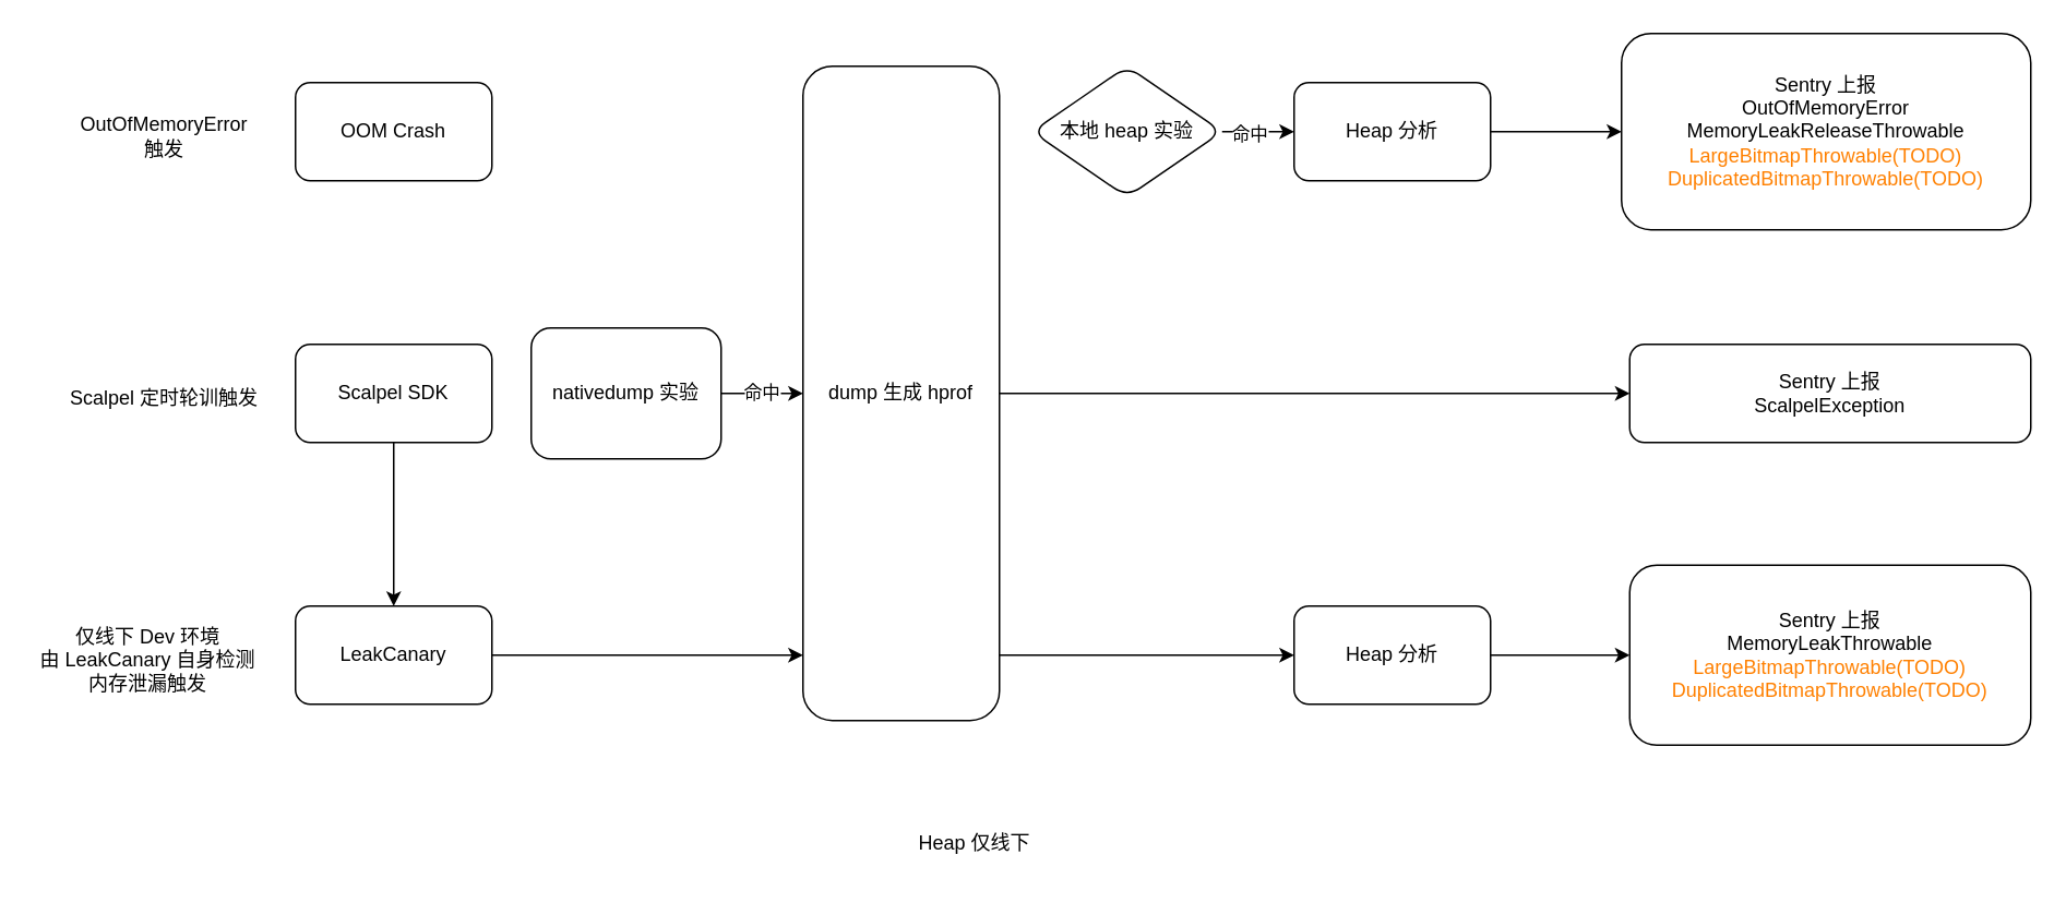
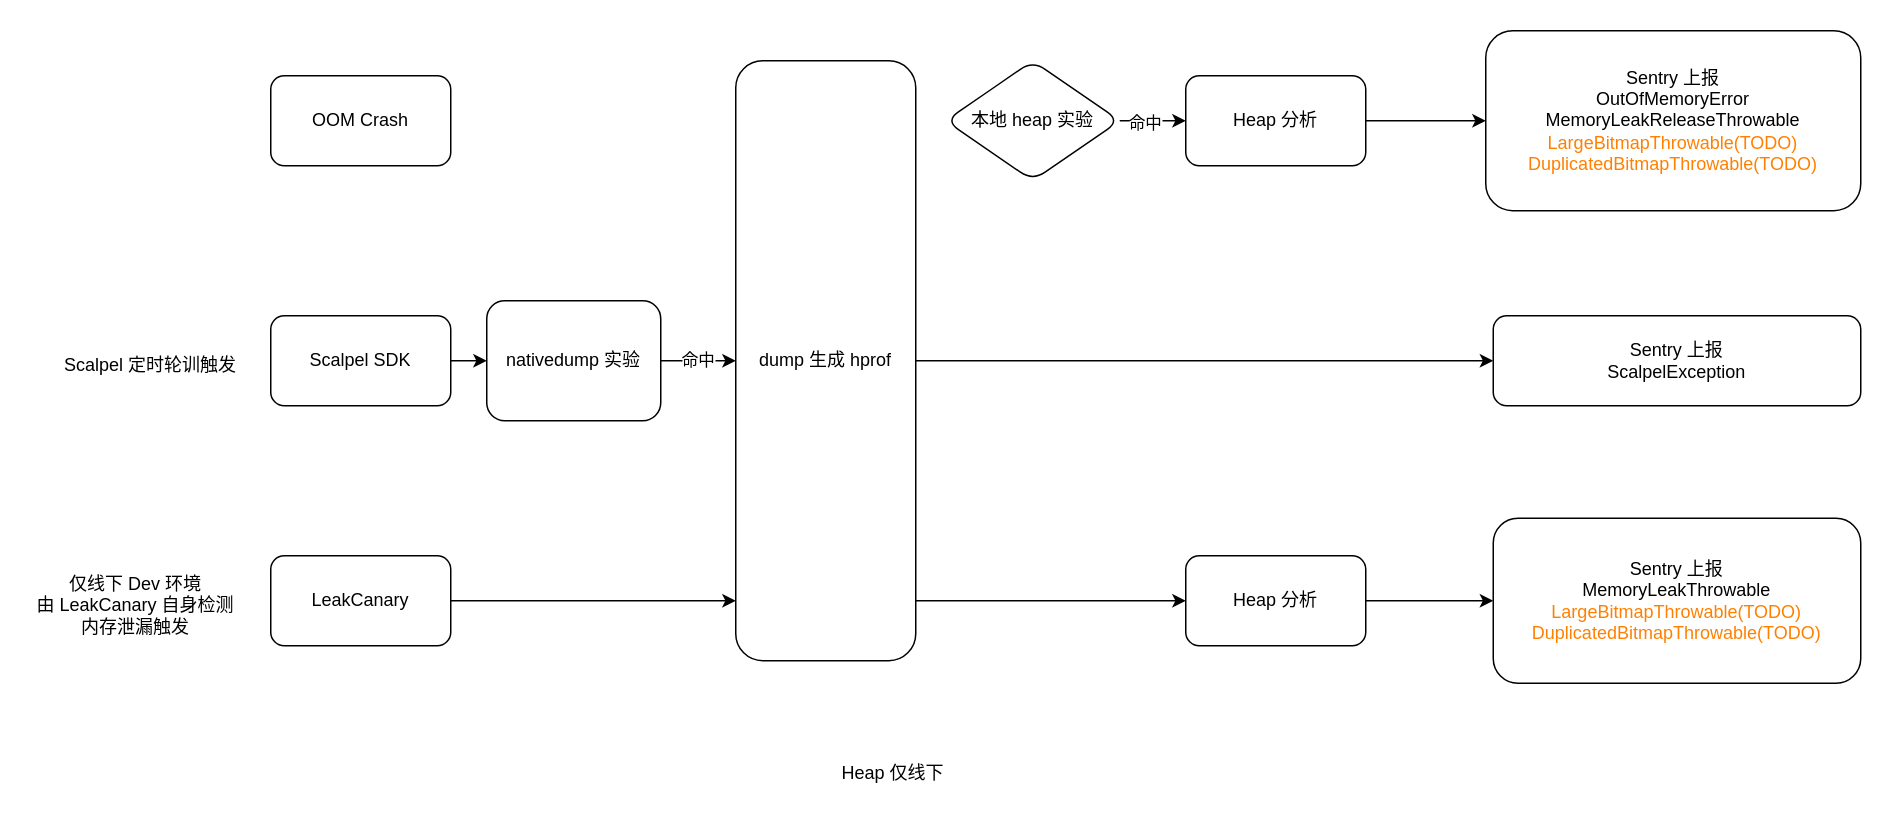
- <mxCell id="11" value="OutOfMemoryError&lt;br&gt;触发" style="text;html=1;strokeColor=none;fillColor=none;align=center;verticalAlign=middle;whiteSpace=wrap;rounded=0;" vertex="1" parent="1"><mxGeometry x="30" y="50" width="140" height="65" as="geometry" /></mxCell>
- <mxCell id="5" value="" style="edgeStyle=orthogonalEdgeStyle;rounded=0;orthogonalLoop=1;jettySize=auto;html=1;" edge="1" parent="1" source="6" target="8"><mxGeometry relative="1" as="geometry" /></mxCell>
+ <mxCell id="5" value="" style="edgeStyle=orthogonalEdgeStyle;rounded=0;orthogonalLoop=1;jettySize=auto;html=1;" edge="1" parent="1" source="6" target="13"><mxGeometry relative="1" as="geometry" /></mxCell>
